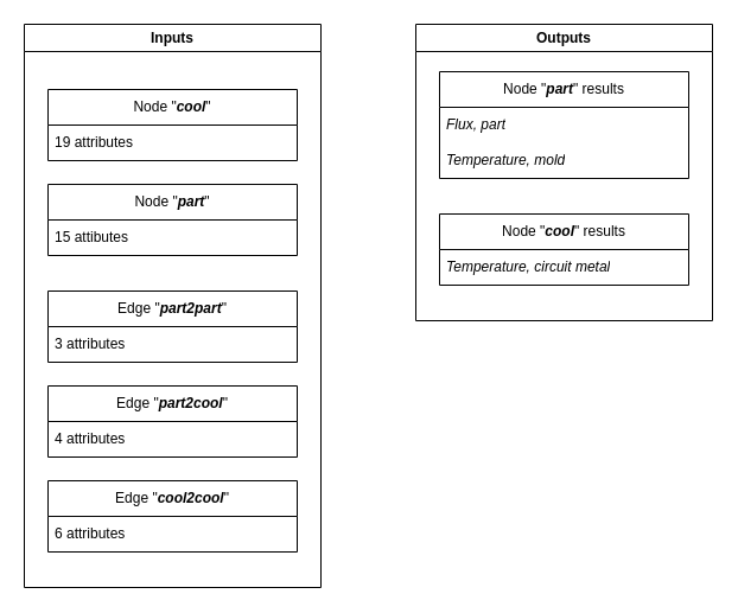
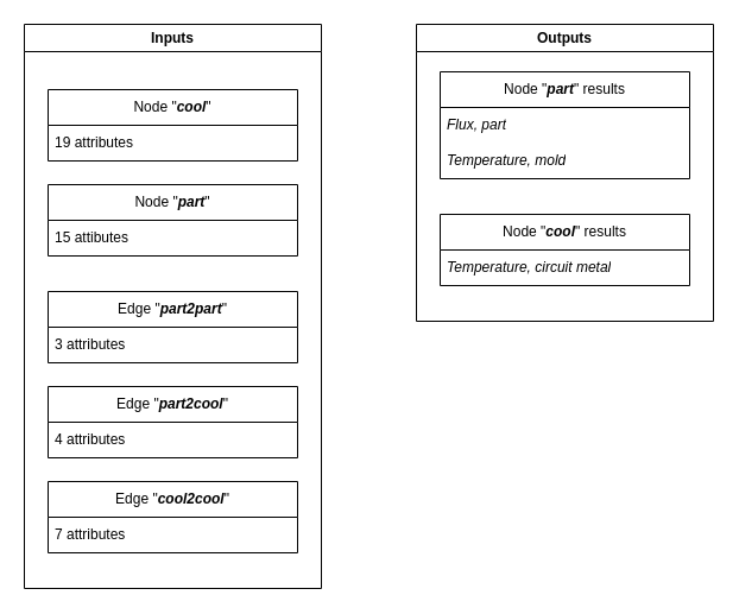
- <mxCell id="16" value="6 attributes" style="text;strokeColor=none;fillColor=none;align=left;verticalAlign=middle;spacingLeft=4;spacingRight=4;overflow=hidden;points=[[0,0.5],[1,0.5]];portConstraint=eastwest;rotatable=0;whiteSpace=wrap;html=1;" vertex="1" parent="15"><mxGeometry y="30" width="210" height="30" as="geometry" /></mxCell>
+ <mxCell id="16" value="7 attributes" style="text;strokeColor=none;fillColor=none;align=left;verticalAlign=middle;spacingLeft=4;spacingRight=4;overflow=hidden;points=[[0,0.5],[1,0.5]];portConstraint=eastwest;rotatable=0;whiteSpace=wrap;html=1;" vertex="1" parent="15"><mxGeometry y="30" width="210" height="30" as="geometry" /></mxCell>
